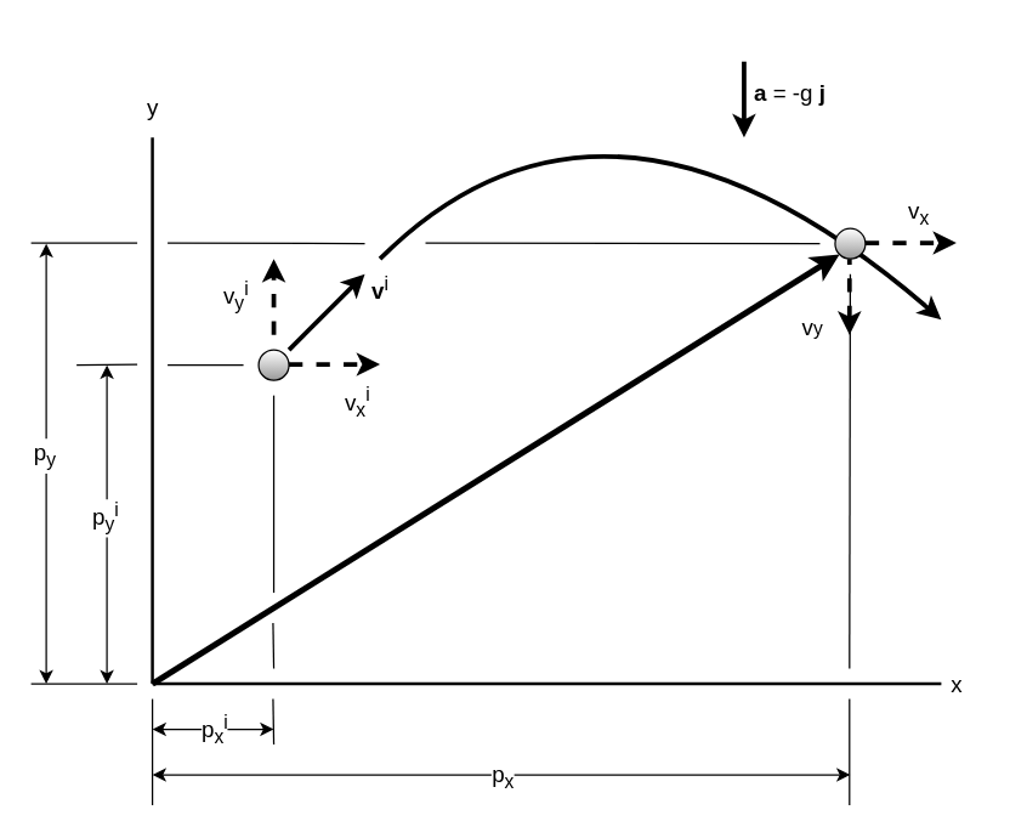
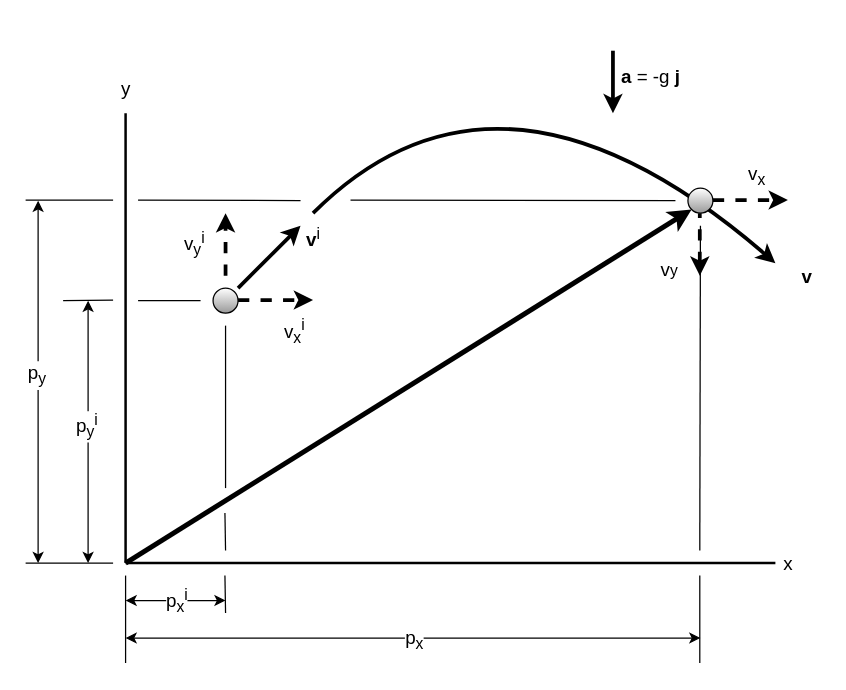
+ <mxCell id="40" value="&lt;b&gt;v&lt;/b&gt;" style="text;html=1;align=center;verticalAlign=middle;resizable=0;points=[];autosize=1;fontSize=15;" parent="1" vertex="1"><mxGeometry x="635" y="210" width="20" height="20" as="geometry" /></mxCell>
